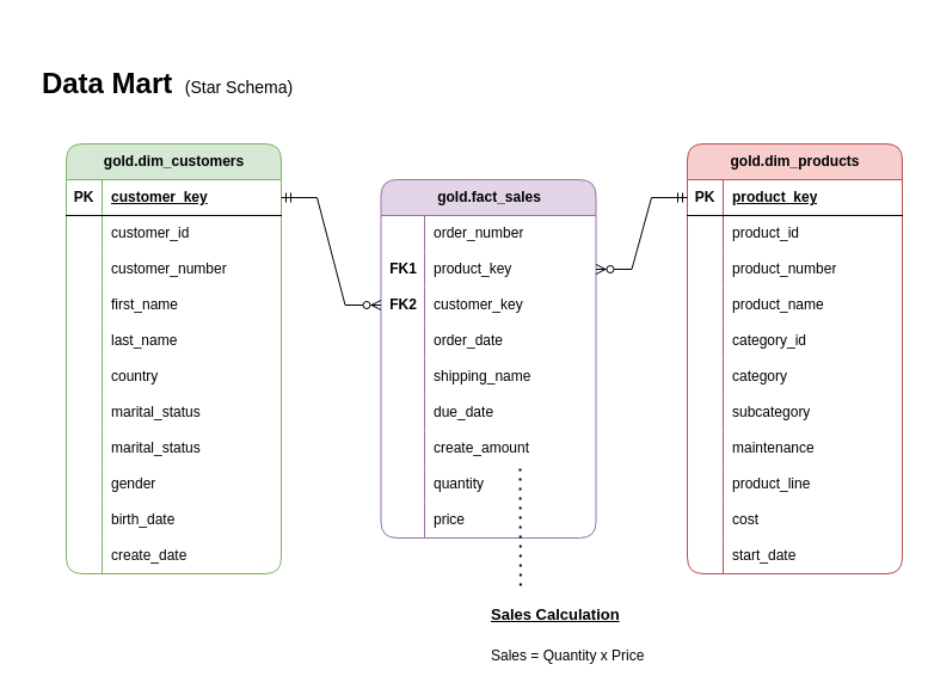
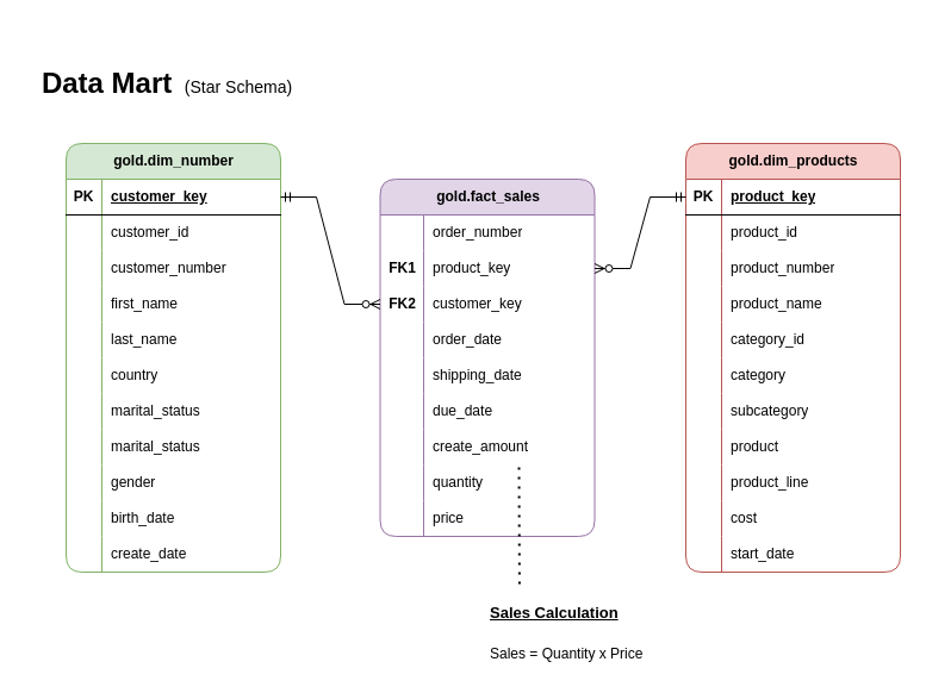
- <mxCell id="3" value="gold.dim_customers" style="shape=table;startSize=30;container=1;collapsible=1;childLayout=tableLayout;fixedRows=1;rowLines=0;fontStyle=1;align=center;resizeLast=1;html=1;rounded=1;fillColor=#d5e8d4;strokeColor=#82b366;" vertex="1" parent="1"><mxGeometry x="55" y="120" width="180" height="360" as="geometry" /></mxCell>
+ <mxCell id="3" value="gold.dim_number" style="shape=table;startSize=30;container=1;collapsible=1;childLayout=tableLayout;fixedRows=1;rowLines=0;fontStyle=1;align=center;resizeLast=1;html=1;rounded=1;fillColor=#d5e8d4;strokeColor=#82b366;" vertex="1" parent="1"><mxGeometry x="55" y="120" width="180" height="360" as="geometry" /></mxCell>
- <mxCell id="86" value="shipping_name" style="shape=partialRectangle;connectable=0;fillColor=none;top=0;left=0;bottom=0;right=0;align=left;spacingLeft=6;overflow=hidden;whiteSpace=wrap;html=1;" vertex="1" parent="84"><mxGeometry x="36.5" width="143.5" height="30" as="geometry"><mxRectangle width="143.5" height="30" as="alternateBounds" /></mxGeometry></mxCell>
+ <mxCell id="86" value="shipping_date" style="shape=partialRectangle;connectable=0;fillColor=none;top=0;left=0;bottom=0;right=0;align=left;spacingLeft=6;overflow=hidden;whiteSpace=wrap;html=1;" vertex="1" parent="84"><mxGeometry x="36.5" width="143.5" height="30" as="geometry"><mxRectangle width="143.5" height="30" as="alternateBounds" /></mxGeometry></mxCell>
- <mxCell id="61" value="maintenance" style="shape=partialRectangle;connectable=0;fillColor=none;top=0;left=0;bottom=0;right=0;align=left;spacingLeft=6;overflow=hidden;whiteSpace=wrap;html=1;" vertex="1" parent="59"><mxGeometry x="30" width="150" height="30" as="geometry"><mxRectangle width="150" height="30" as="alternateBounds" /></mxGeometry></mxCell>
+ <mxCell id="61" value="product" style="shape=partialRectangle;connectable=0;fillColor=none;top=0;left=0;bottom=0;right=0;align=left;spacingLeft=6;overflow=hidden;whiteSpace=wrap;html=1;" vertex="1" parent="59"><mxGeometry x="30" width="150" height="30" as="geometry"><mxRectangle width="150" height="30" as="alternateBounds" /></mxGeometry></mxCell>
